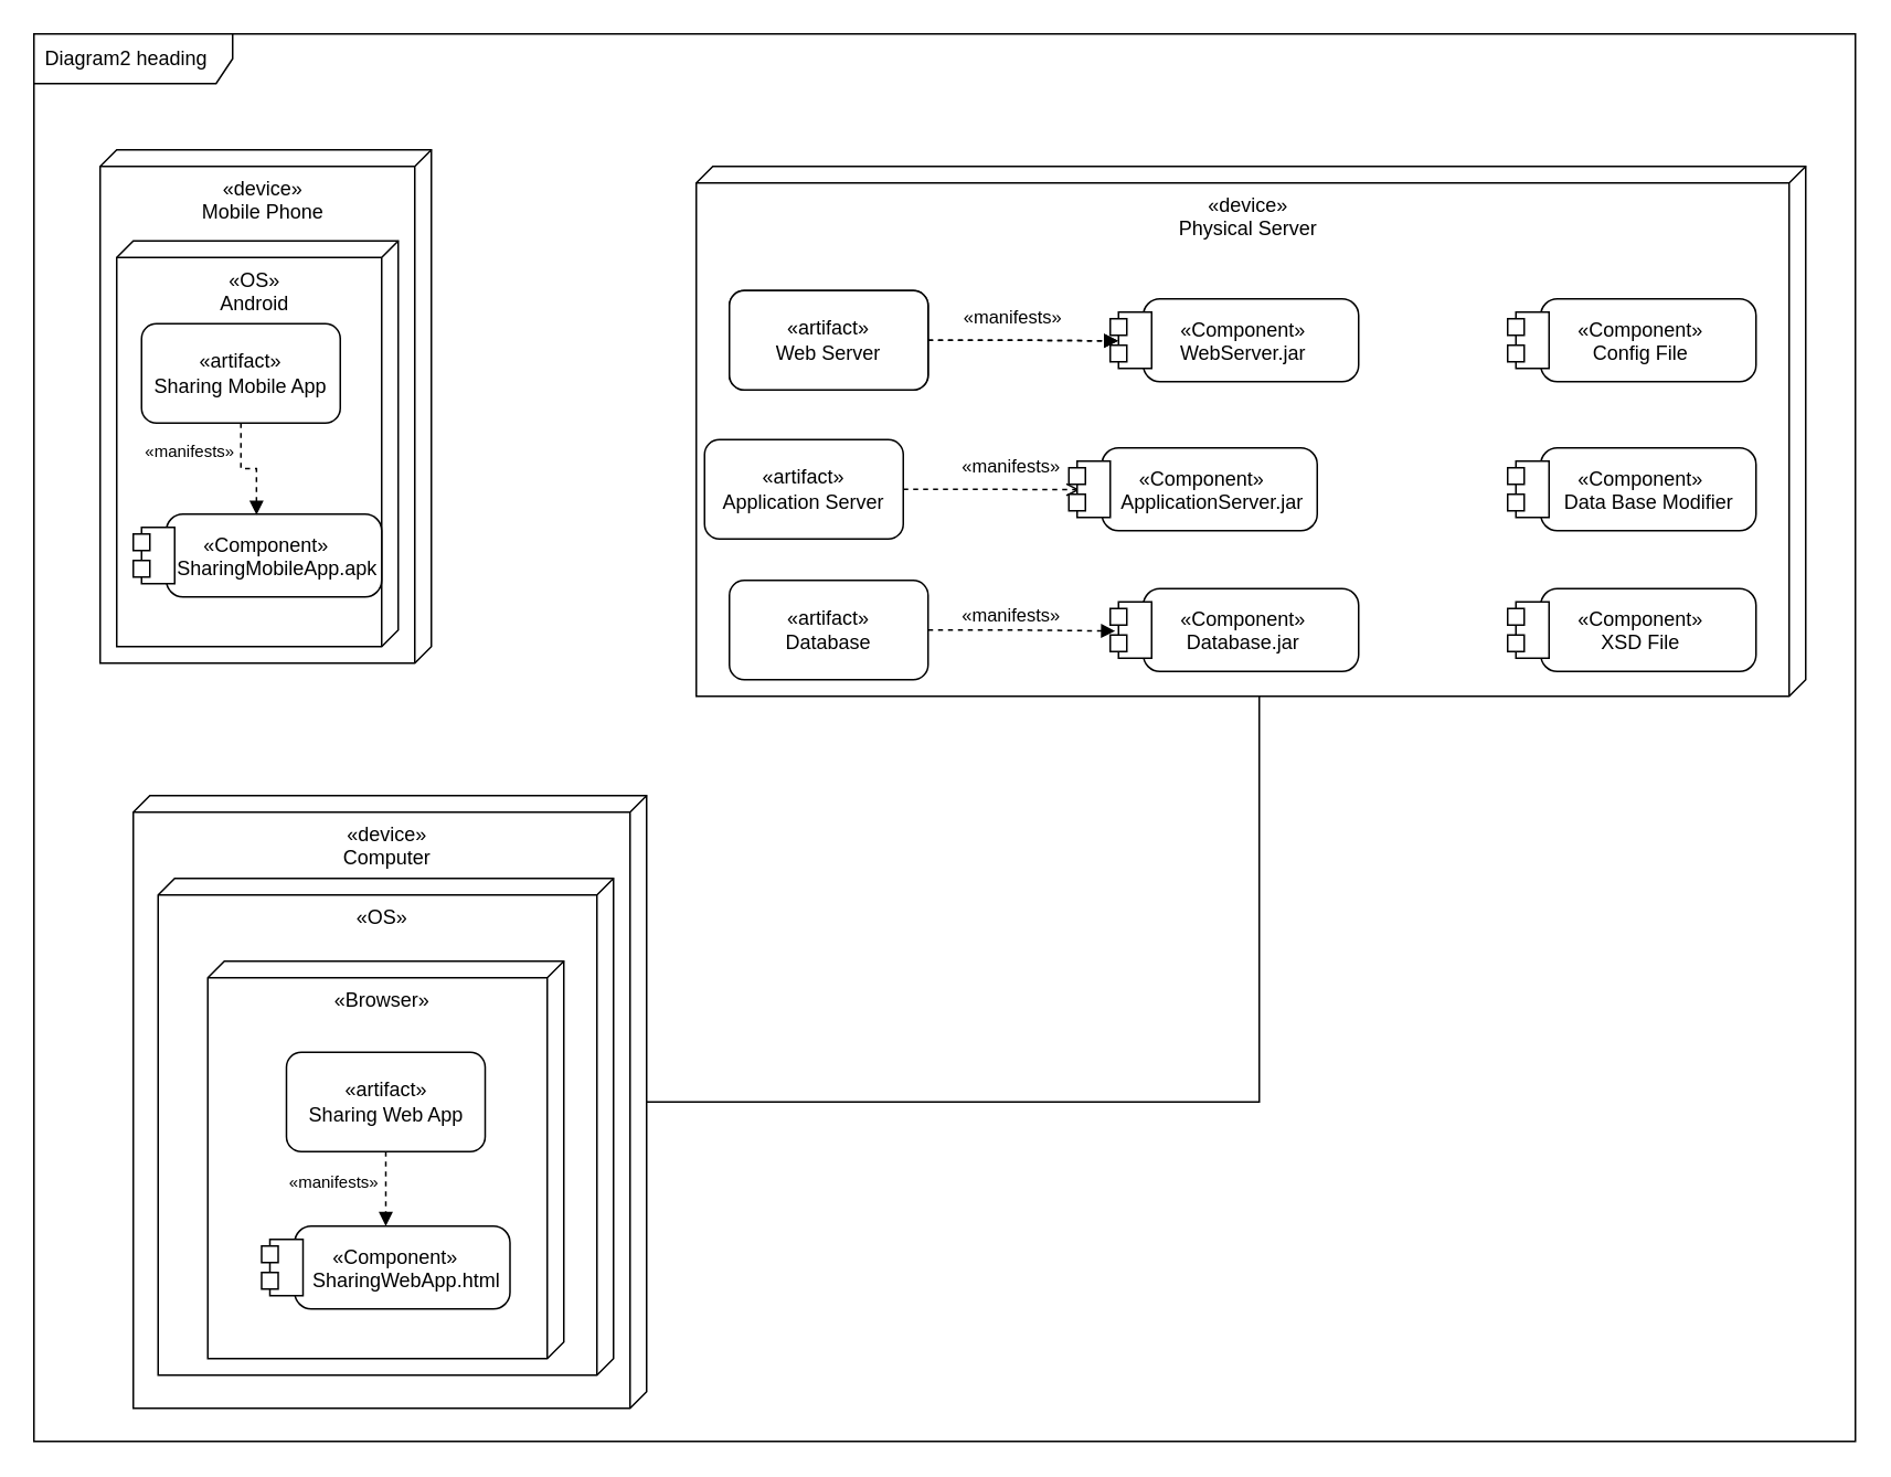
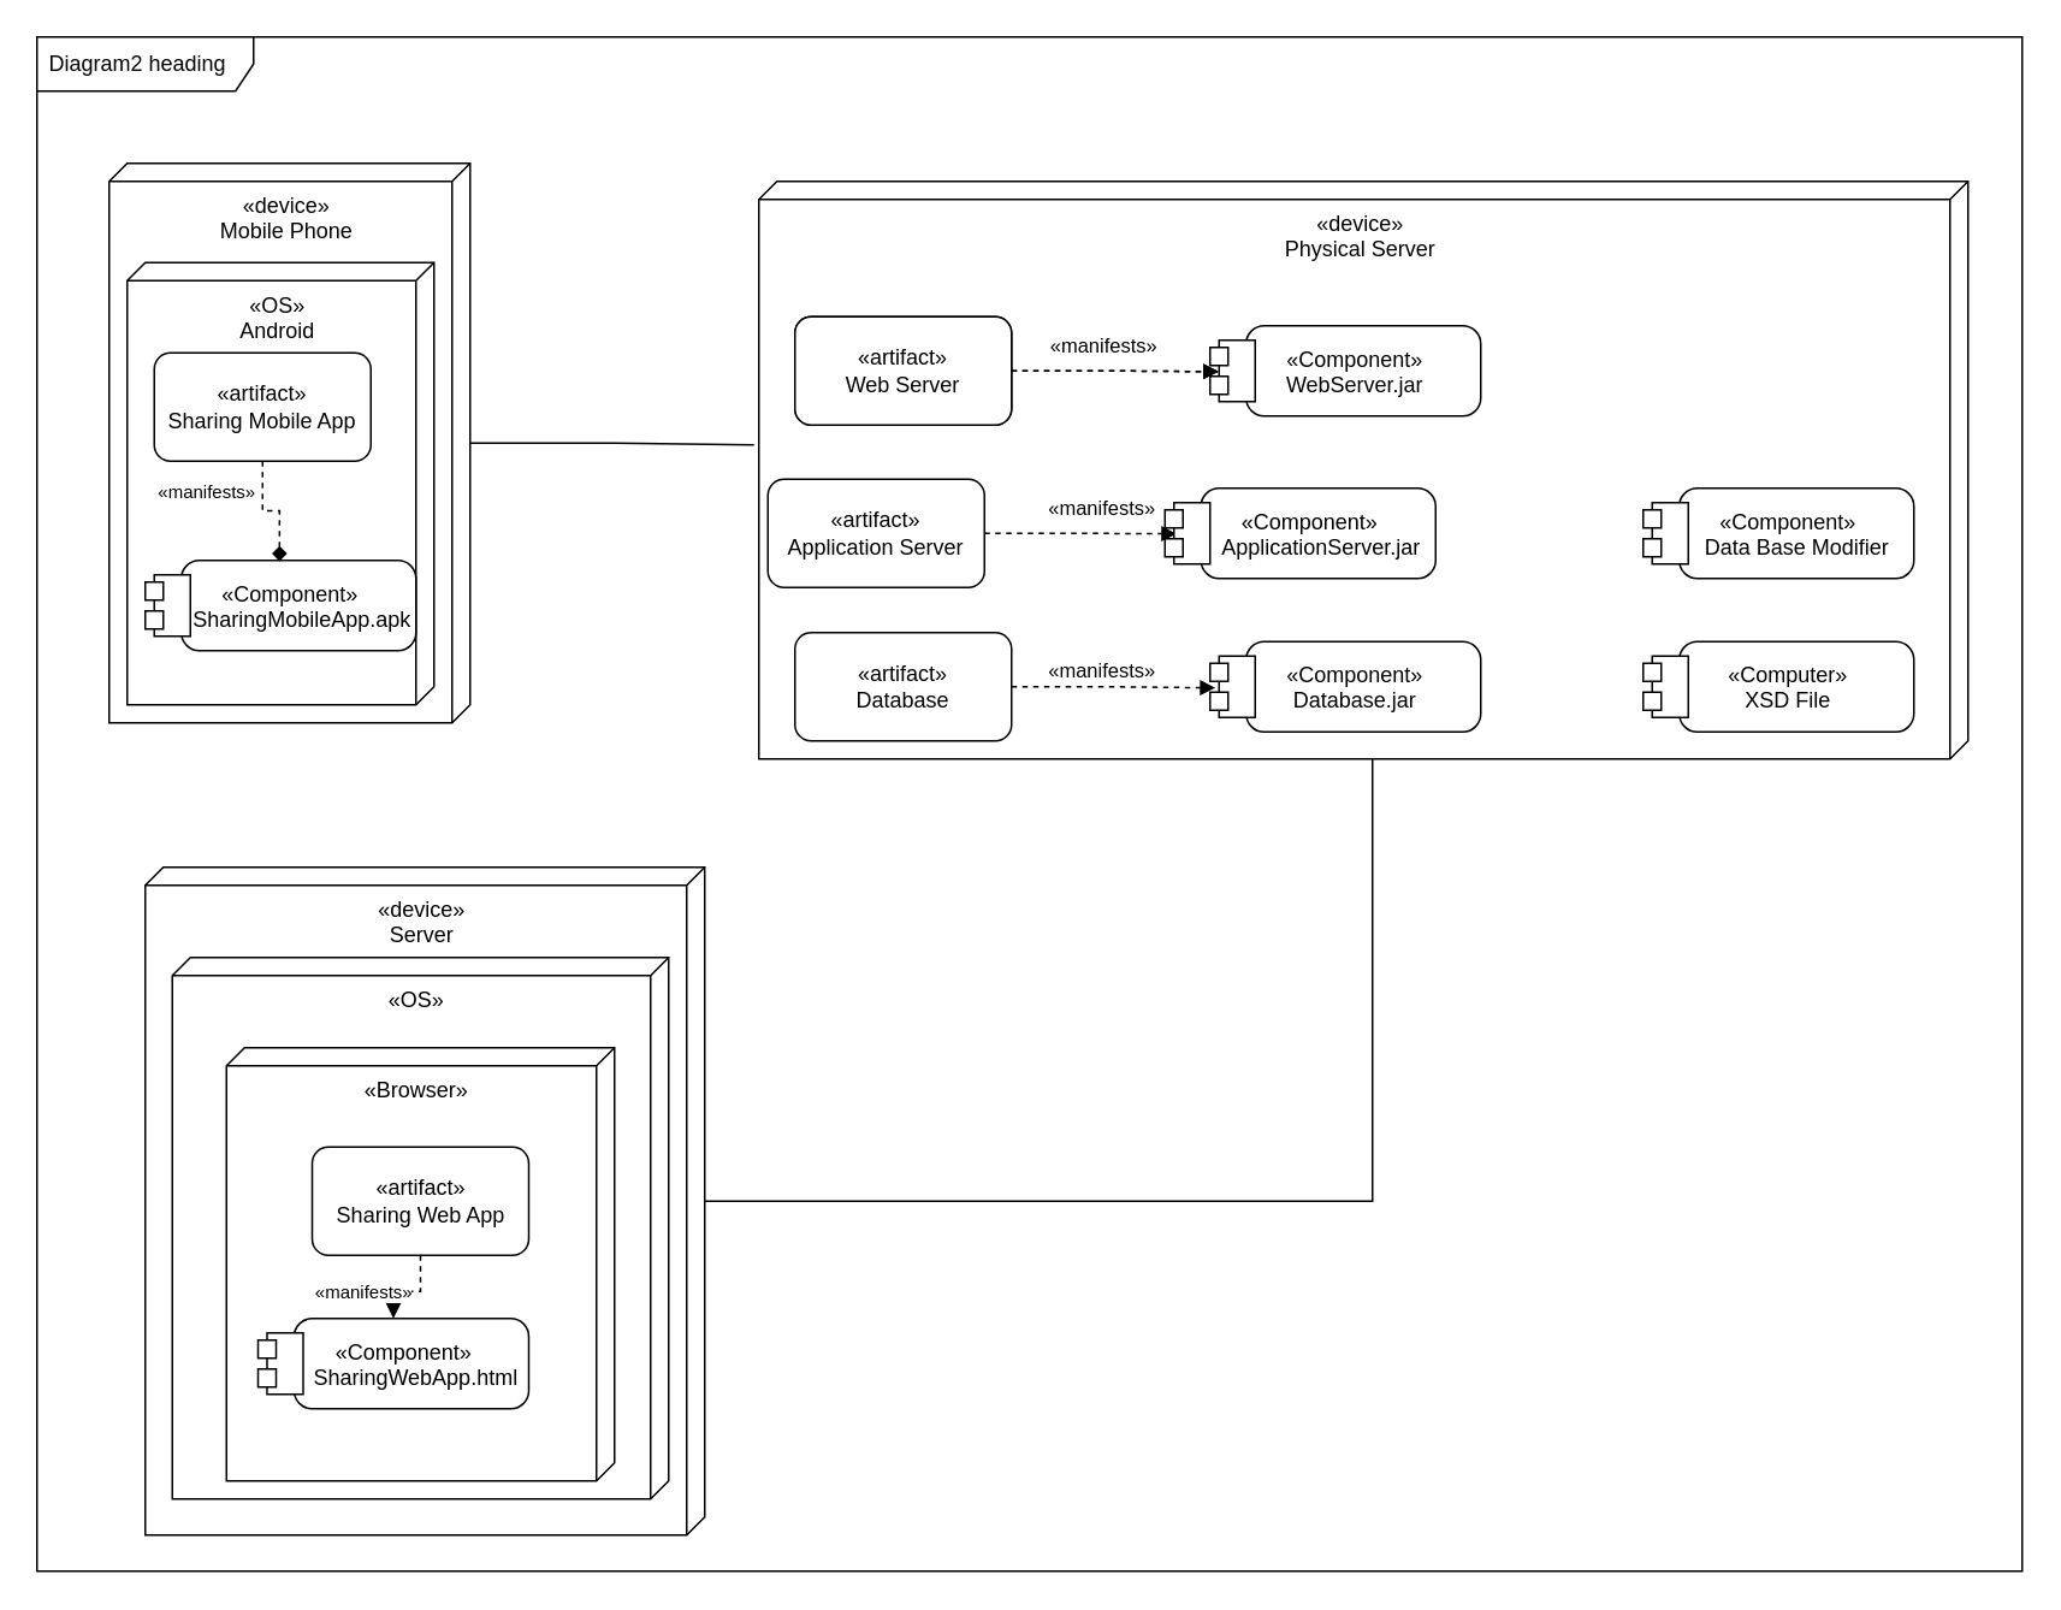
- <mxCell id="34" value="«Component»&lt;br&gt;Config File" style="shape=mxgraph.uml25.actionParams;html=1;align=center;verticalAlign=top;absoluteArcSize=1;arcSize=10;dashed=0;spacingLeft=10;spacingTop=5;" vertex="1" parent="1"><mxGeometry x="910" y="180" width="150" height="50" as="geometry" /></mxCell>
+ <mxCell id="16" style="edgeStyle=orthogonalEdgeStyle;rounded=0;orthogonalLoop=1;jettySize=auto;html=1;entryX=0.456;entryY=1.004;entryDx=0;entryDy=0;entryPerimeter=0;fontSize=10;endArrow=none;endFill=0;" edge="1" parent="1" source="17" target="3"><mxGeometry relative="1" as="geometry" /></mxCell>
- <mxCell id="7" style="edgeStyle=orthogonalEdgeStyle;rounded=0;orthogonalLoop=1;jettySize=auto;html=1;entryX=0.044;entryY=0.505;entryDx=0;entryDy=0;entryPerimeter=0;dashed=1;endArrow=open;endFill=1;" edge="1" parent="1" source="8" target="12"><mxGeometry relative="1" as="geometry" /></mxCell>
+ <mxCell id="7" style="edgeStyle=orthogonalEdgeStyle;rounded=0;orthogonalLoop=1;jettySize=auto;html=1;entryX=0.044;entryY=0.505;entryDx=0;entryDy=0;entryPerimeter=0;dashed=1;endArrow=block;endFill=1;" edge="1" parent="1" source="8" target="12"><mxGeometry relative="1" as="geometry" /></mxCell>
- <mxCell id="32" style="edgeStyle=orthogonalEdgeStyle;rounded=0;orthogonalLoop=1;jettySize=auto;html=1;entryX=0.496;entryY=0.009;entryDx=0;entryDy=0;entryPerimeter=0;dashed=1;fontSize=10;endArrow=block;endFill=1;" edge="1" parent="1" source="33" target="30"><mxGeometry relative="1" as="geometry" /></mxCell>
+ <mxCell id="32" style="edgeStyle=orthogonalEdgeStyle;rounded=0;orthogonalLoop=1;jettySize=auto;html=1;entryX=0.496;entryY=0.009;entryDx=0;entryDy=0;entryPerimeter=0;dashed=1;fontSize=10;endArrow=diamond;endFill=1;" edge="1" parent="1" source="33" target="30"><mxGeometry relative="1" as="geometry" /></mxCell>
- <mxCell id="36" value="«Component»&lt;br&gt;XSD File" style="shape=mxgraph.uml25.actionParams;html=1;align=center;verticalAlign=top;absoluteArcSize=1;arcSize=10;dashed=0;spacingLeft=10;spacingTop=5;" vertex="1" parent="1"><mxGeometry x="910" y="355" width="150" height="50" as="geometry" /></mxCell>
+ <mxCell id="36" value="«Computer»&lt;br&gt;XSD File" style="shape=mxgraph.uml25.actionParams;html=1;align=center;verticalAlign=top;absoluteArcSize=1;arcSize=10;dashed=0;spacingLeft=10;spacingTop=5;" vertex="1" parent="1"><mxGeometry x="910" y="355" width="150" height="50" as="geometry" /></mxCell>
- <mxCell id="19" value="«device»&lt;br&gt;Computer" style="verticalAlign=top;align=center;shape=cube;size=10;direction=south;fontStyle=0;html=1;boundedLbl=1;spacingLeft=5;" vertex="1" parent="1"><mxGeometry x="80" y="480" width="310" height="370" as="geometry" /></mxCell>
+ <mxCell id="19" value="«device»&lt;br&gt;Server" style="verticalAlign=top;align=center;shape=cube;size=10;direction=south;fontStyle=0;html=1;boundedLbl=1;spacingLeft=5;" vertex="1" parent="1"><mxGeometry x="80" y="480" width="310" height="370" as="geometry" /></mxCell>
- <mxCell id="26" value="«Component»&lt;br&gt;&amp;nbsp; &amp;nbsp; SharingWebApp.html" style="shape=mxgraph.uml25.actionParams;html=1;align=center;verticalAlign=top;absoluteArcSize=1;arcSize=10;dashed=0;spacingLeft=10;spacingTop=5;" vertex="1" parent="1"><mxGeometry x="157.5" y="740" width="150" height="50" as="geometry" /></mxCell>
+ <mxCell id="26" value="«Component»&lt;br&gt;&amp;nbsp; &amp;nbsp; SharingWebApp.html" style="shape=mxgraph.uml25.actionParams;html=1;align=center;verticalAlign=top;absoluteArcSize=1;arcSize=10;dashed=0;spacingLeft=10;spacingTop=5;" vertex="1" parent="1"><mxGeometry x="142.5" y="730" width="150" height="50" as="geometry" /></mxCell>
